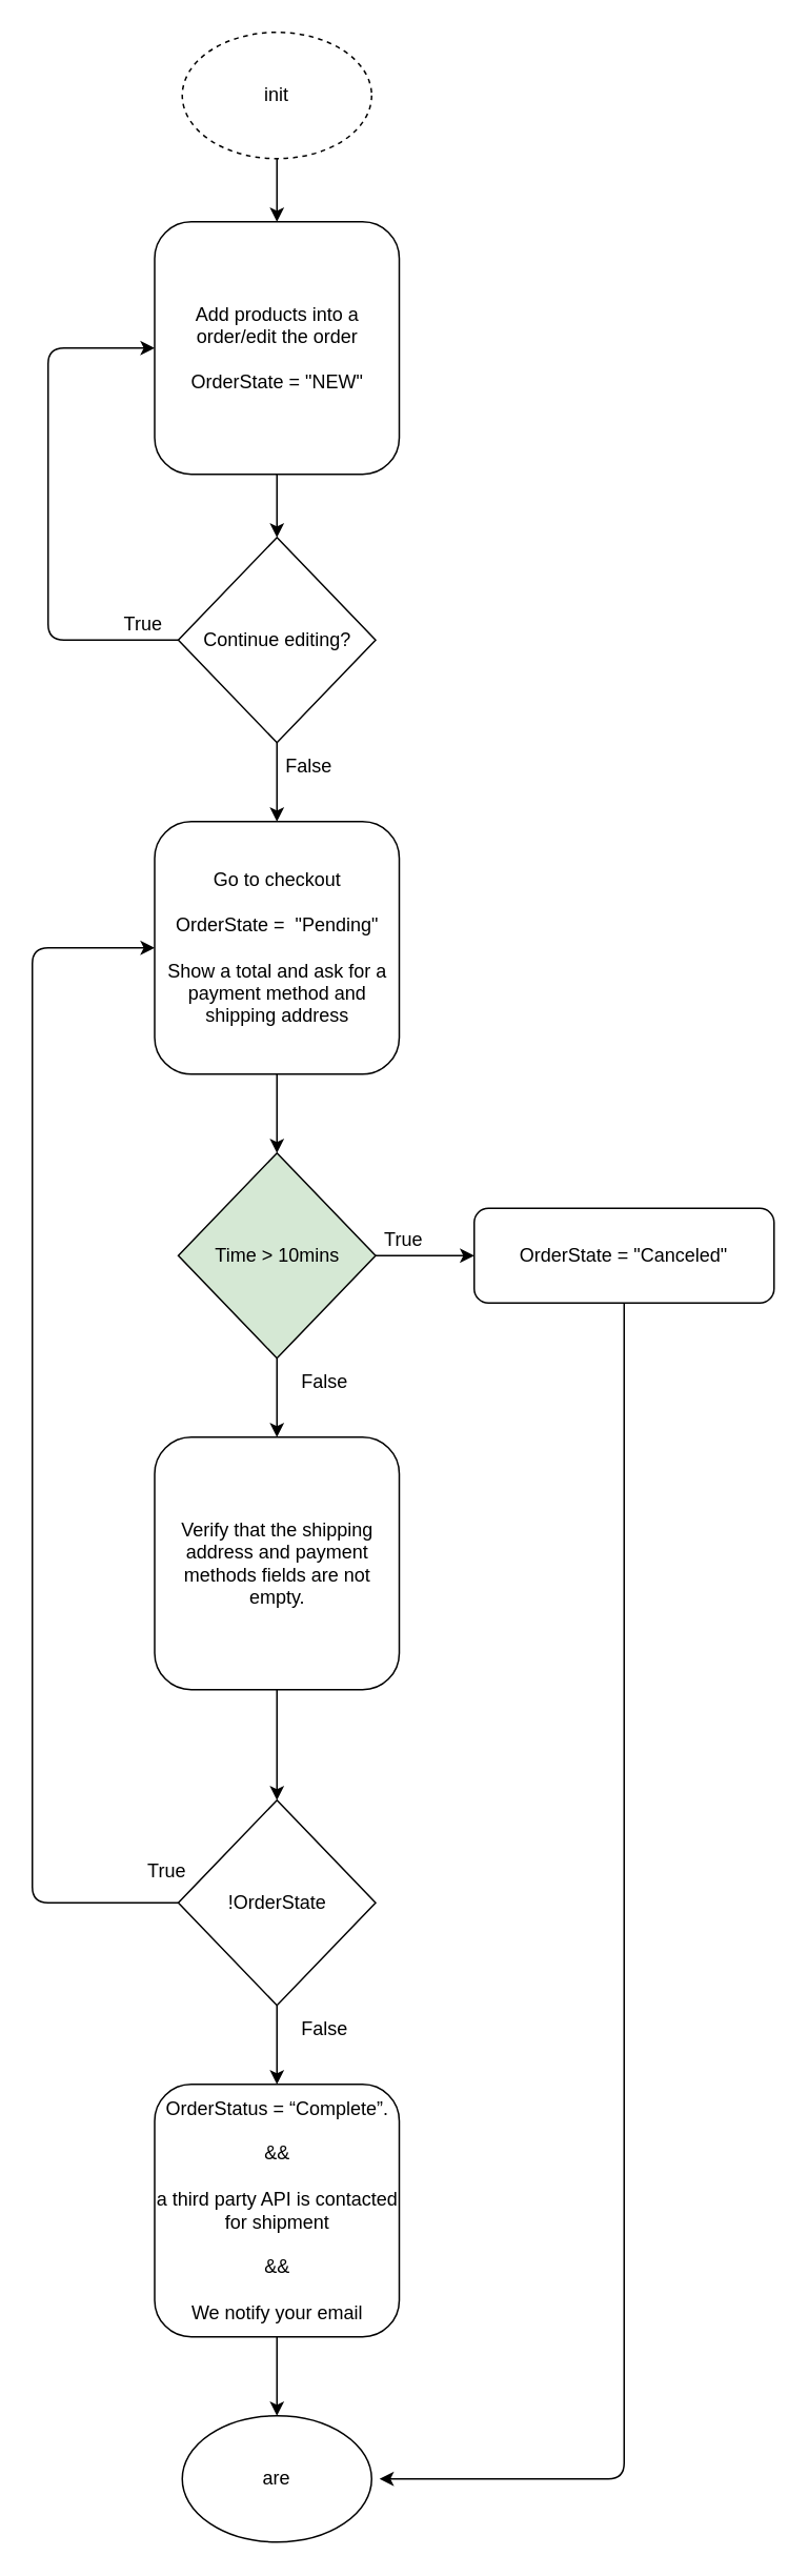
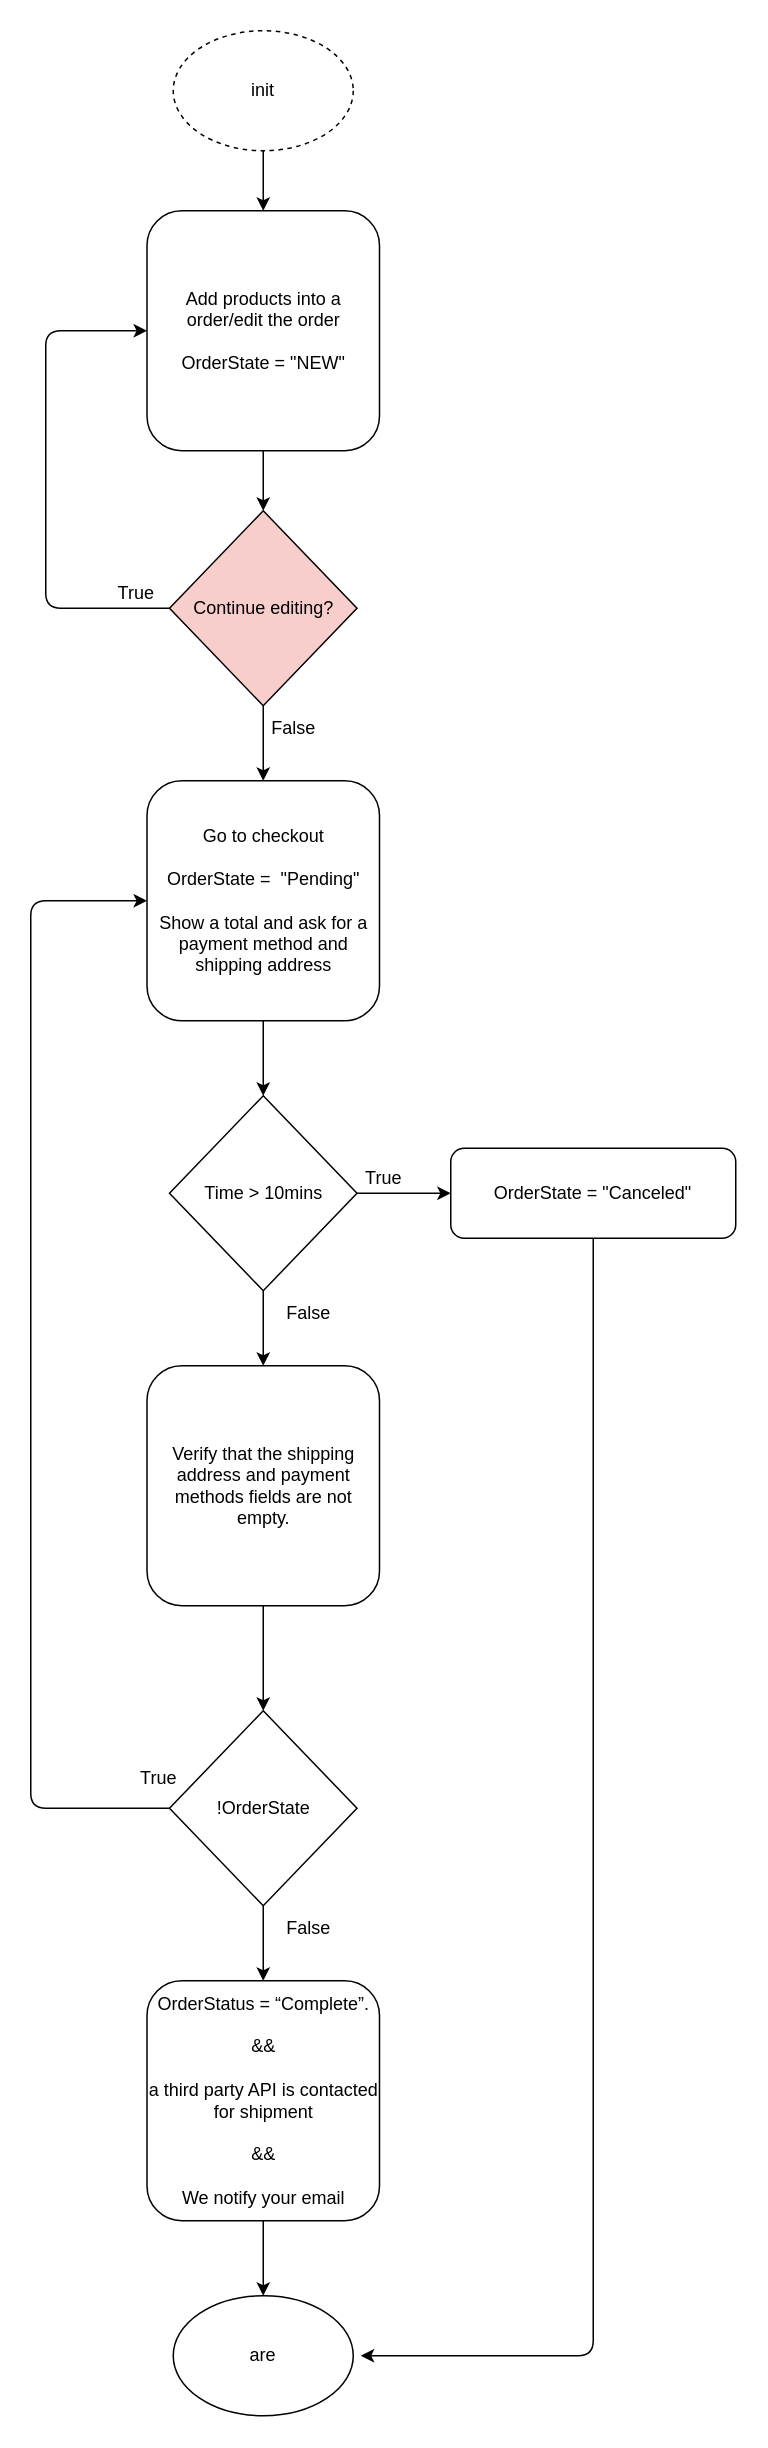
- <mxCell id="8" value="Continue editing?" style="rhombus;whiteSpace=wrap;html=1;" vertex="1" parent="1"><mxGeometry x="112.5" y="340" width="125" height="130" as="geometry" /></mxCell>
+ <mxCell id="8" value="Continue editing?" style="rhombus;whiteSpace=wrap;html=1;fillColor=#f8cecc;" vertex="1" parent="1"><mxGeometry x="112.5" y="340" width="125" height="130" as="geometry" /></mxCell>
- <mxCell id="15" value="Time &amp;gt; 10mins" style="rhombus;whiteSpace=wrap;html=1;fillColor=#d5e8d4;" vertex="1" parent="1"><mxGeometry x="112.5" y="730" width="125" height="130" as="geometry" /></mxCell>
+ <mxCell id="15" value="Time &amp;gt; 10mins" style="rhombus;whiteSpace=wrap;html=1;" vertex="1" parent="1"><mxGeometry x="112.5" y="730" width="125" height="130" as="geometry" /></mxCell>
